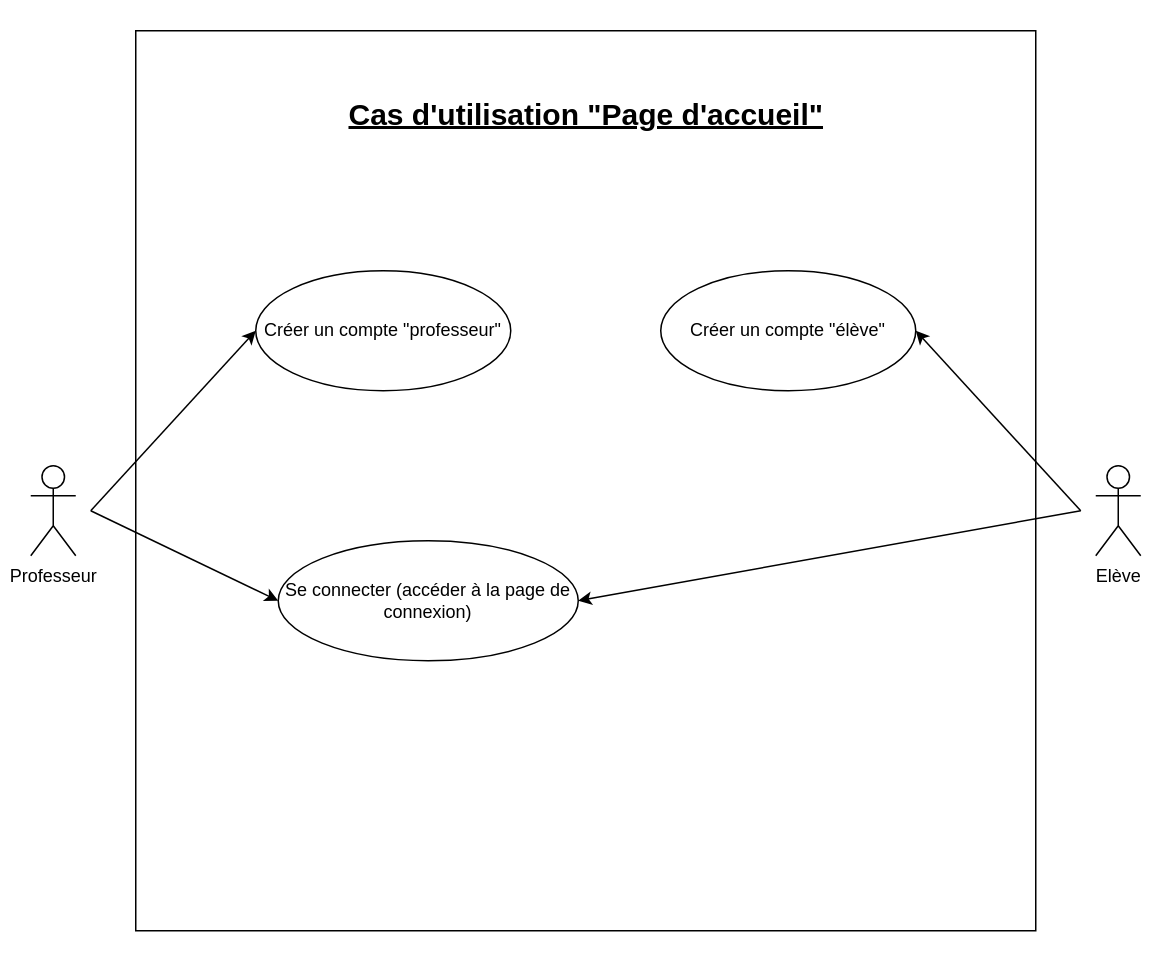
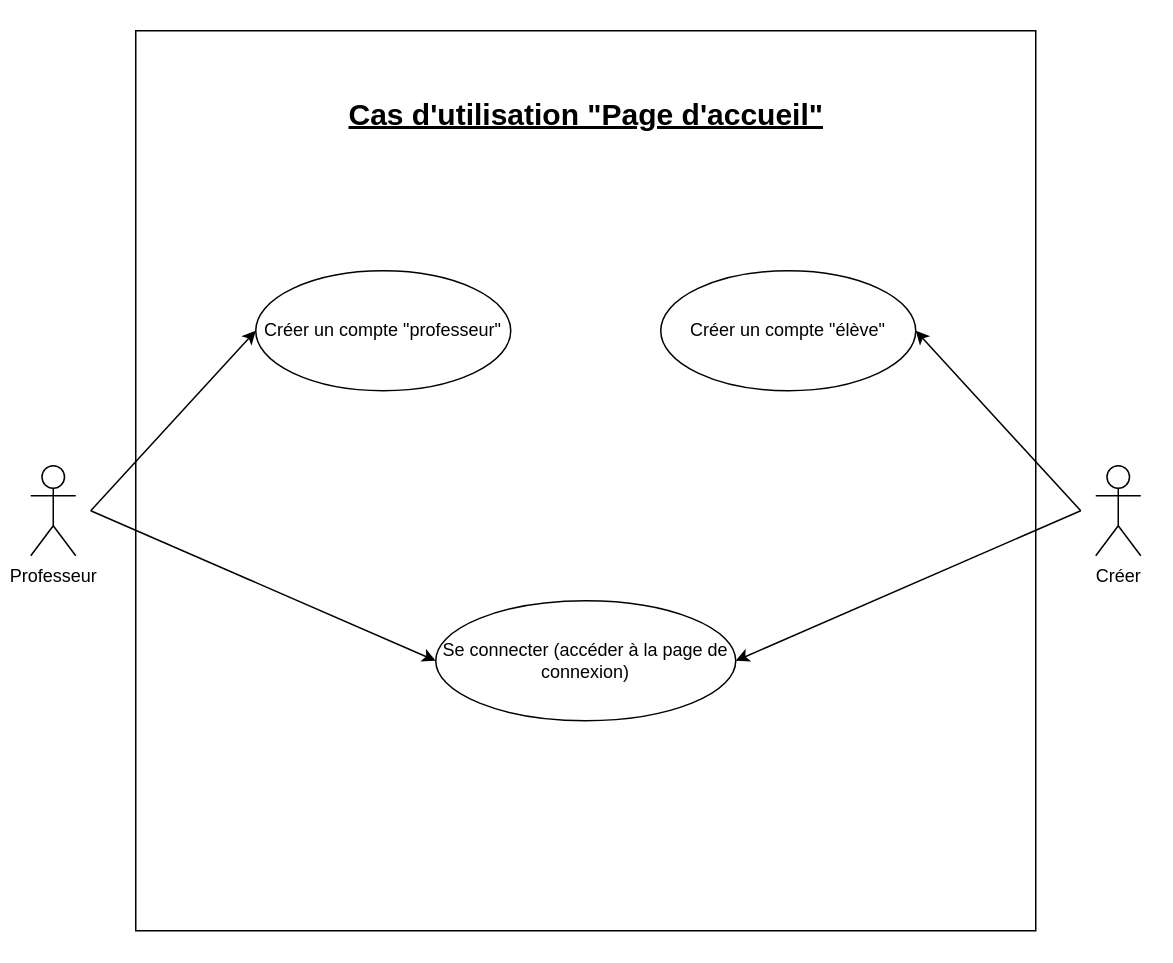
- <mxCell id="6" value="&lt;div&gt;Elève&lt;/div&gt;" style="shape=umlActor;verticalLabelPosition=bottom;verticalAlign=top;html=1;outlineConnect=0;" parent="1" vertex="1"><mxGeometry x="730" y="310" width="30" height="60" as="geometry" /></mxCell>
+ <mxCell id="6" value="&lt;div&gt;Créer&lt;/div&gt;" style="shape=umlActor;verticalLabelPosition=bottom;verticalAlign=top;html=1;outlineConnect=0;" parent="1" vertex="1"><mxGeometry x="730" y="310" width="30" height="60" as="geometry" /></mxCell>
- <mxCell id="7" value="Se connecter (accéder à la page de connexion)" style="ellipse;whiteSpace=wrap;html=1;" parent="1" vertex="1"><mxGeometry x="185" y="360" width="200" height="80" as="geometry" /></mxCell>
+ <mxCell id="7" value="Se connecter (accéder à la page de connexion)" style="ellipse;whiteSpace=wrap;html=1;" parent="1" vertex="1"><mxGeometry x="290" y="400" width="200" height="80" as="geometry" /></mxCell>
